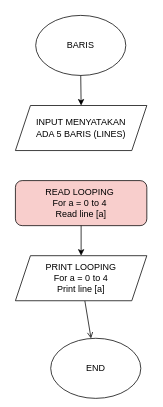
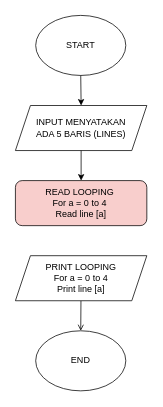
- <mxCell id="2" value="BARIS" style="ellipse;whiteSpace=wrap;html=1;" parent="1" vertex="1"><mxGeometry x="47" y="20" width="120" height="80" as="geometry" /></mxCell>
+ <mxCell id="2" value="START" style="ellipse;whiteSpace=wrap;html=1;" parent="1" vertex="1"><mxGeometry x="47" y="20" width="120" height="80" as="geometry" /></mxCell>
+ <mxCell id="10" value="" style="endArrow=classic;html=1;rounded=0;exitX=0.5;exitY=1;exitDx=0;exitDy=0;entryX=0.5;entryY=0;entryDx=0;entryDy=0;" edge="1" parent="1" source="3" target="7"><mxGeometry width="50" height="50" relative="1" as="geometry"><mxPoint x="252" y="340" as="sourcePoint" /><mxPoint x="302" y="290" as="targetPoint" /></mxGeometry></mxCell>
- <mxCell id="9" value="" style="endArrow=classic;html=1;rounded=0;exitX=0.5;exitY=1;exitDx=0;exitDy=0;entryX=0.5;entryY=0;entryDx=0;entryDy=0;" edge="1" parent="1" source="7" target="8"><mxGeometry width="50" height="50" relative="1" as="geometry"><mxPoint x="252" y="340" as="sourcePoint" /><mxPoint x="302" y="290" as="targetPoint" /></mxGeometry></mxCell>
- <mxCell id="4" value="END" style="ellipse;whiteSpace=wrap;html=1;" parent="1" vertex="1"><mxGeometry x="67" y="450" width="120" height="80" as="geometry" /></mxCell>
+ <mxCell id="4" value="END" style="ellipse;whiteSpace=wrap;html=1;" parent="1" vertex="1"><mxGeometry x="47" y="440" width="120" height="80" as="geometry" /></mxCell>
